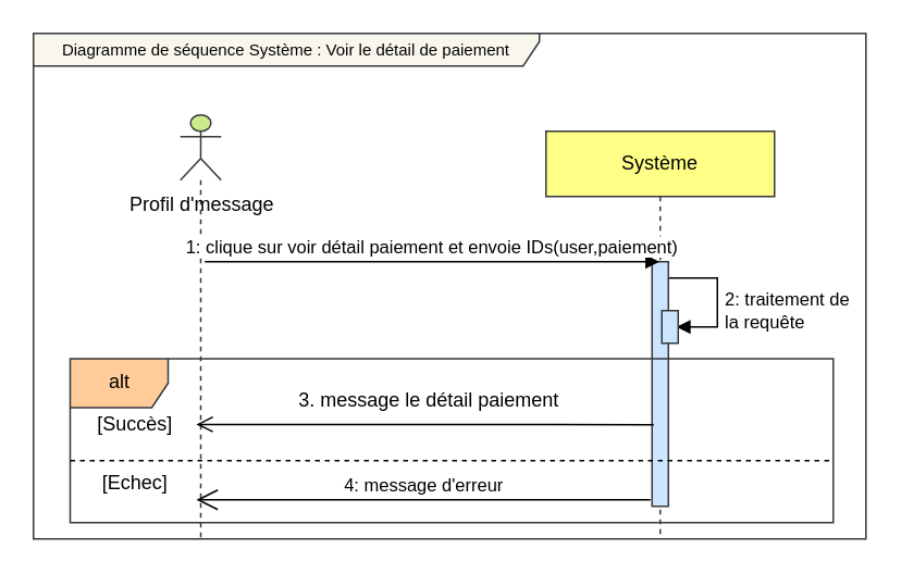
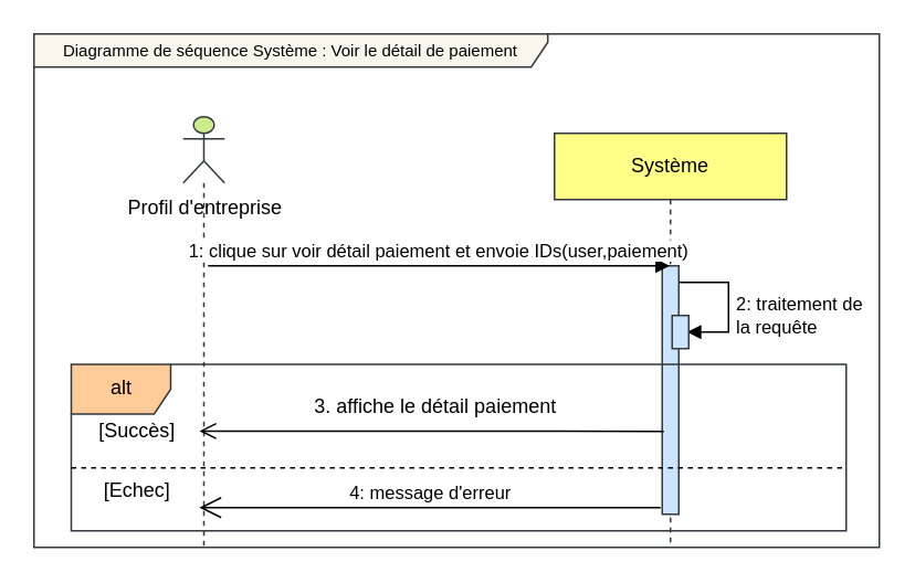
- <mxCell id="11" value="Profil d'message" style="text;html=1;align=center;verticalAlign=middle;resizable=0;points=[];autosize=1;strokeColor=none;fillColor=none;" vertex="1" parent="1"><mxGeometry x="62.5" y="110" width="120" height="30" as="geometry" /></mxCell>
+ <mxCell id="11" value="Profil d'entreprise" style="text;html=1;align=center;verticalAlign=middle;resizable=0;points=[];autosize=1;strokeColor=none;fillColor=none;" vertex="1" parent="1"><mxGeometry x="62.5" y="110" width="120" height="30" as="geometry" /></mxCell>
- <mxCell id="13" value="3. message le détail paiement" style="text;html=1;align=center;verticalAlign=middle;resizable=0;points=[];autosize=1;strokeColor=none;fillColor=none;" vertex="1" parent="1"><mxGeometry x="176.5" y="230" width="170" height="30" as="geometry" /></mxCell>
+ <mxCell id="13" value="3. affiche le détail paiement" style="text;html=1;align=center;verticalAlign=middle;resizable=0;points=[];autosize=1;strokeColor=none;fillColor=none;" vertex="1" parent="1"><mxGeometry x="176.5" y="230" width="170" height="30" as="geometry" /></mxCell>
